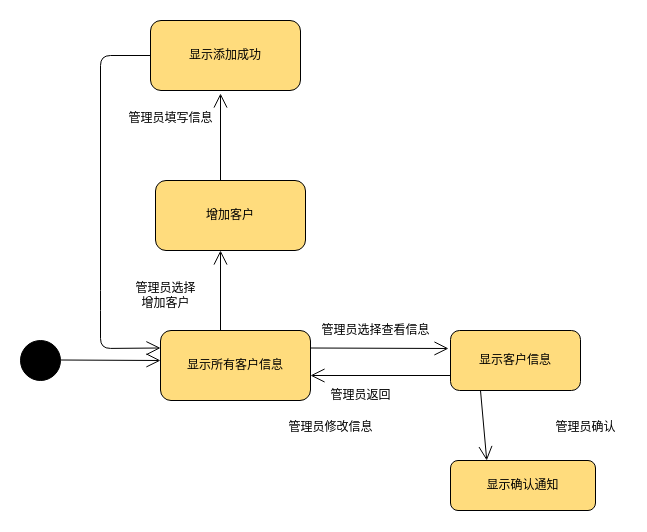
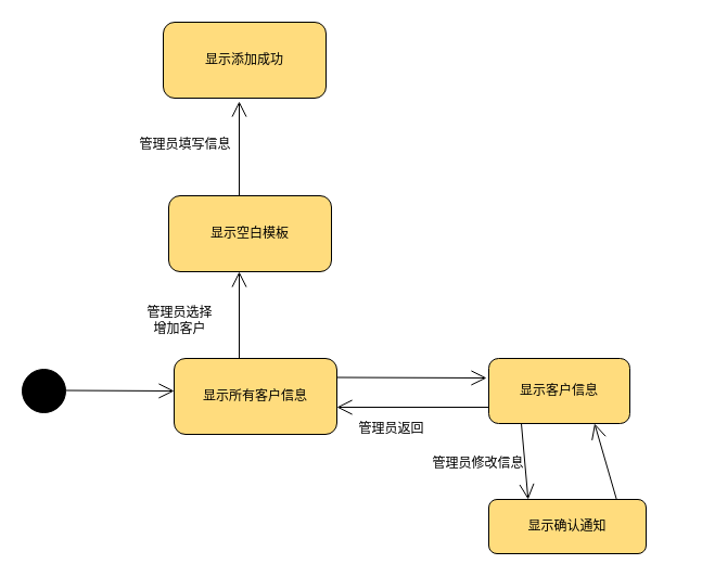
- <mxCell id="19" value="管理员填写信息" style="text;html=1;align=center;verticalAlign=middle;resizable=0;points=[];autosize=1;" parent="1" vertex="1"><mxGeometry x="120" y="108" width="100" height="20" as="geometry" /></mxCell>
+ <mxCell id="19" value="管理员填写信息" style="text;html=1;align=center;verticalAlign=middle;resizable=0;points=[];autosize=1;" parent="1" vertex="1"><mxGeometry x="120" y="123" width="100" height="20" as="geometry" /></mxCell>
- <mxCell id="21" value="" style="endArrow=open;endFill=1;endSize=12;html=1;exitX=0;exitY=0.5;exitDx=0;exitDy=0;entryX=0;entryY=0.25;entryDx=0;entryDy=0;" parent="1" source="20" target="3" edge="1"><mxGeometry width="160" relative="1" as="geometry"><mxPoint x="300" y="260" as="sourcePoint" /><mxPoint x="100" y="330" as="targetPoint" /><Array as="points"><mxPoint x="100" y="55" /><mxPoint x="100" y="300" /><mxPoint x="100" y="348" /></Array></mxGeometry></mxCell>
- <mxCell id="15" value="增加客户" style="rounded=1;whiteSpace=wrap;html=1;fillColor=#FFDC7D;" parent="1" vertex="1"><mxGeometry x="155" y="180" width="150" height="70" as="geometry" /></mxCell>
+ <mxCell id="15" value="显示空白模板" style="rounded=1;whiteSpace=wrap;html=1;fillColor=#FFDC7D;" parent="1" vertex="1"><mxGeometry x="155" y="180" width="150" height="70" as="geometry" /></mxCell>
- <mxCell id="7" value="管理员选择查看信息" style="text;html=1;align=center;verticalAlign=middle;resizable=0;points=[];autosize=1;" parent="1" vertex="1"><mxGeometry x="315" y="320" width="120" height="20" as="geometry" /></mxCell>
+ <mxCell id="9" value="" style="endArrow=open;endFill=1;endSize=12;html=1;entryX=0.75;entryY=1;entryDx=0;entryDy=0;exitX=0.811;exitY=-0.011;exitDx=0;exitDy=0;exitPerimeter=0;" parent="1" source="5" target="4" edge="1"><mxGeometry width="160" relative="1" as="geometry"><mxPoint x="540" y="450" as="sourcePoint" /><mxPoint x="450" y="370" as="targetPoint" /></mxGeometry></mxCell>
- <mxCell id="10" value="管理员修改信息" style="text;html=1;align=center;verticalAlign=middle;resizable=0;points=[];autosize=1;" parent="1" vertex="1"><mxGeometry x="280" y="417" width="100" height="20" as="geometry" /></mxCell>
+ <mxCell id="10" value="管理员修改信息" style="text;html=1;align=center;verticalAlign=middle;resizable=0;points=[];autosize=1;" parent="1" vertex="1"><mxGeometry x="390" y="417" width="100" height="20" as="geometry" /></mxCell>
- <mxCell id="11" value="管理员确认" style="text;html=1;align=center;verticalAlign=middle;resizable=0;points=[];autosize=1;" parent="1" vertex="1"><mxGeometry x="545" y="417" width="80" height="20" as="geometry" /></mxCell>
